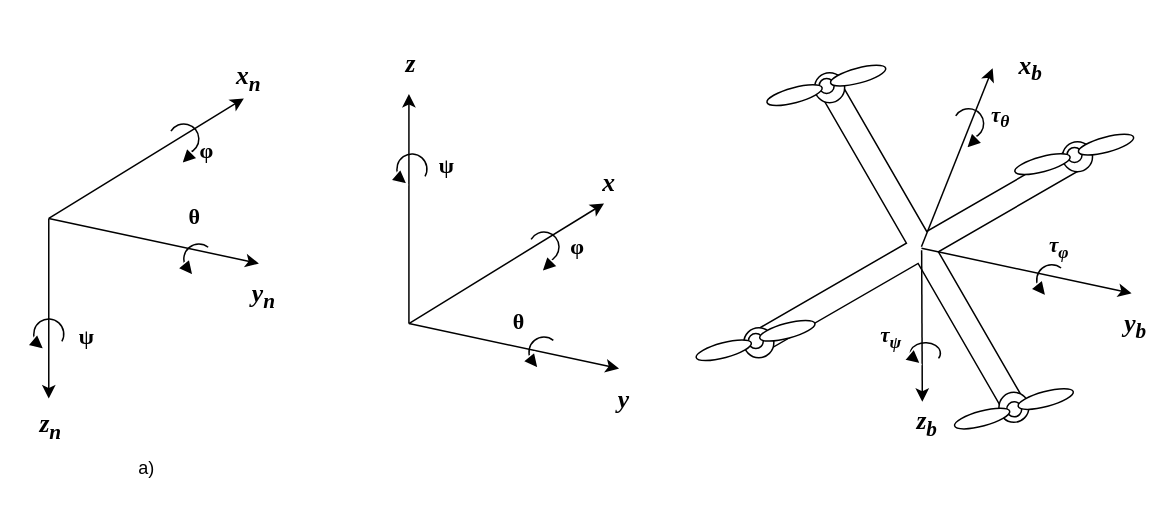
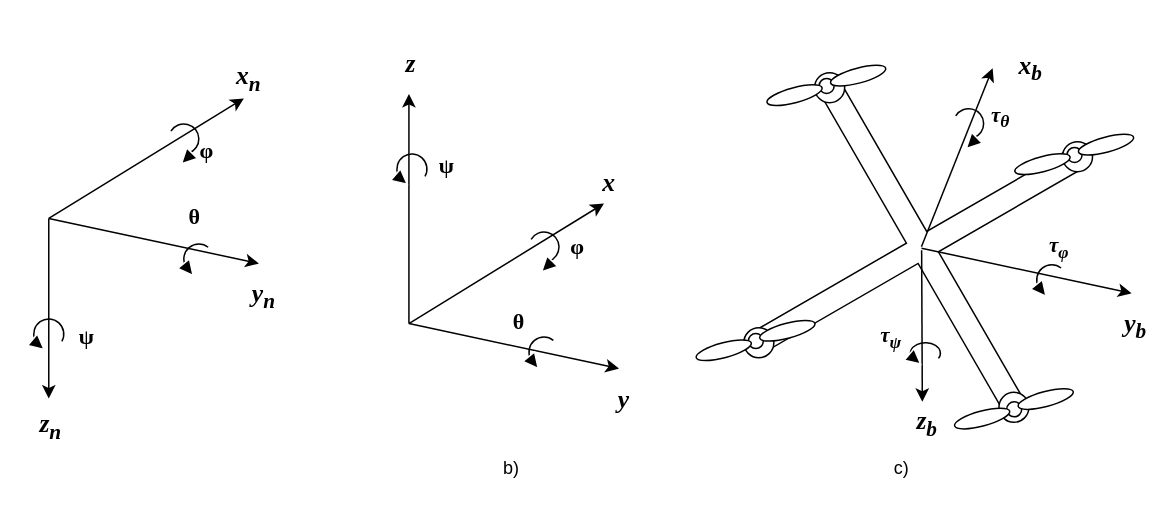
- <mxCell id="64" value="a)" style="text;html=1;align=center;verticalAlign=middle;resizable=0;points=[];autosize=1;strokeColor=none;" parent="1" vertex="1"><mxGeometry x="82" y="279" width="30" height="20" as="geometry" /></mxCell>
+ <mxCell id="66" value="b)" style="text;html=1;align=center;verticalAlign=middle;resizable=0;points=[];autosize=1;strokeColor=none;" parent="1" vertex="1"><mxGeometry x="325" y="279" width="30" height="20" as="geometry" /></mxCell>
+ <mxCell id="65" value="c)" style="text;html=1;align=center;verticalAlign=middle;resizable=0;points=[];autosize=1;strokeColor=none;" parent="1" vertex="1"><mxGeometry x="584.55" y="279" width="30" height="20" as="geometry" /></mxCell>
